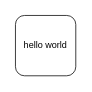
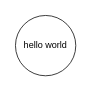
- <mxCell id="2" value="hello world" style="whiteSpace=wrap;html=1;aspect=fixed;rounded=1;" vertex="1" parent="1"><mxGeometry x="20" y="20" width="80" height="80" as="geometry" /></mxCell>
+ <mxCell id="2" value="hello world" style="ellipse;whiteSpace=wrap;html=1;aspect=fixed;" vertex="1" parent="1"><mxGeometry x="20" y="20" width="80" height="80" as="geometry" /></mxCell>
